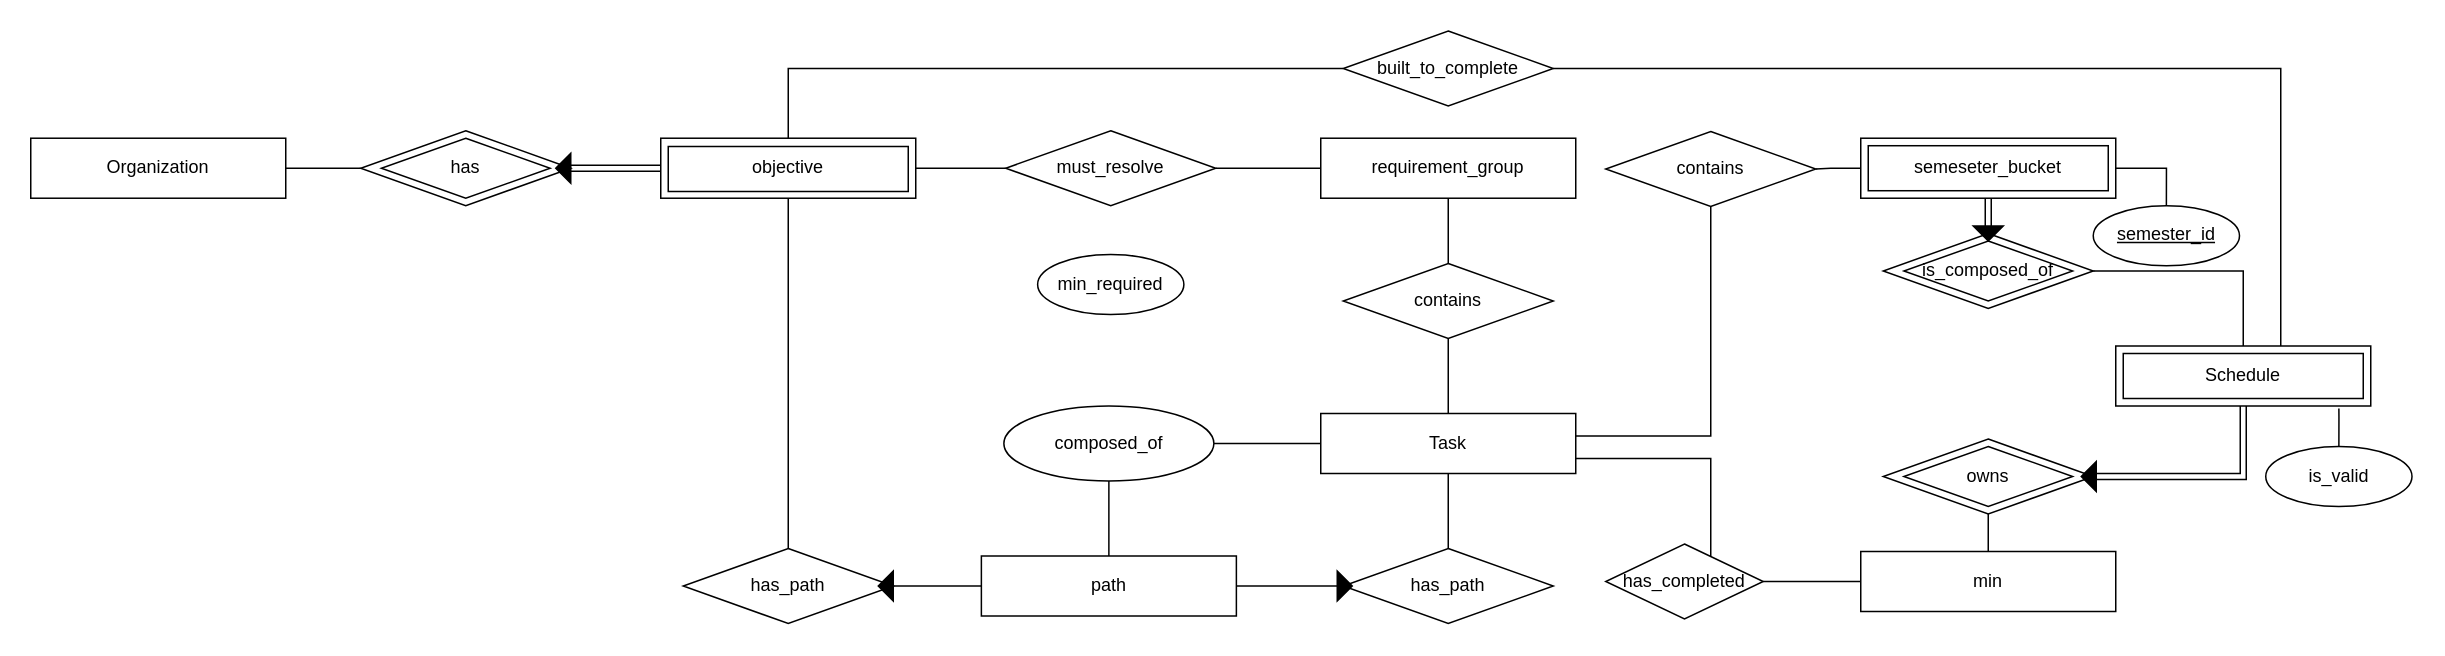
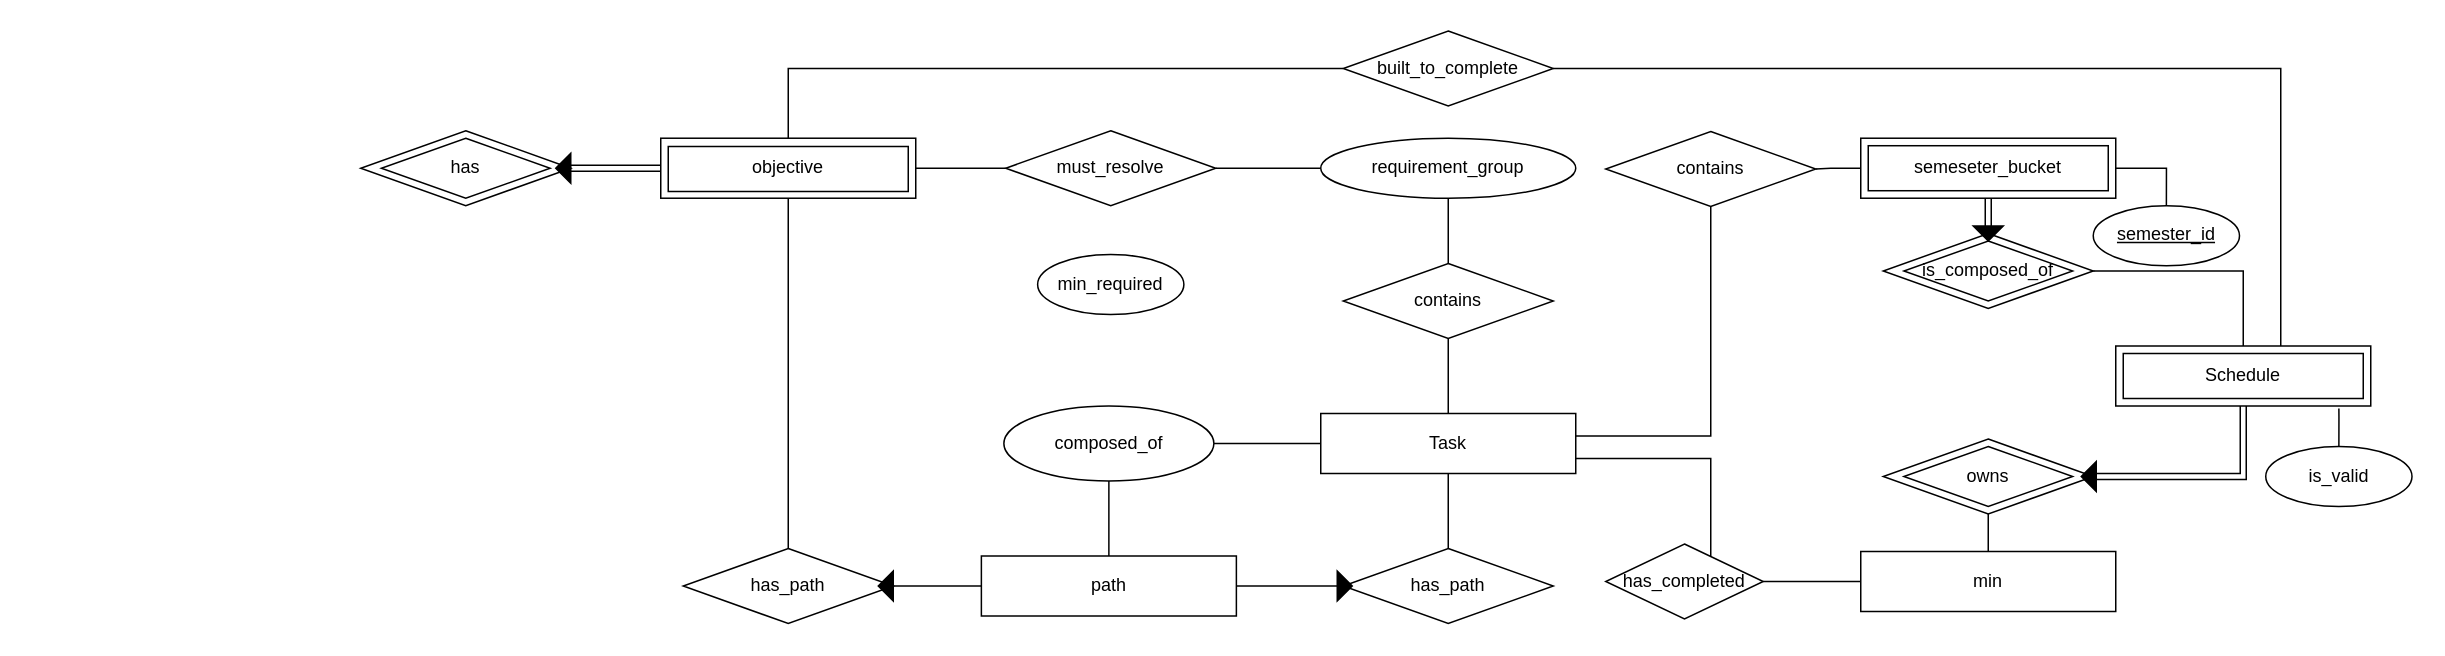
- <mxCell id="3" value="Organization" style="rounded=0;whiteSpace=wrap;html=1;" vertex="1" parent="1"><mxGeometry x="20" y="91.48" width="170" height="40" as="geometry" /></mxCell>
- <mxCell id="2" style="edgeStyle=orthogonalEdgeStyle;rounded=0;orthogonalLoop=1;jettySize=auto;html=1;entryX=0;entryY=0.5;entryDx=0;entryDy=0;startArrow=none;startFill=0;endArrow=none;endFill=0;" edge="1" parent="1" source="3" target="19"><mxGeometry relative="1" as="geometry" /></mxCell>
- <mxCell id="17" value="requirement_group" style="rounded=0;whiteSpace=wrap;html=1;" vertex="1" parent="1"><mxGeometry x="880" y="91.48" width="170" height="40" as="geometry" /></mxCell>
+ <mxCell id="17" value="requirement_group" style="ellipse;whiteSpace=wrap;html=1;" vertex="1" parent="1"><mxGeometry x="880" y="91.48" width="170" height="40" as="geometry" /></mxCell>
